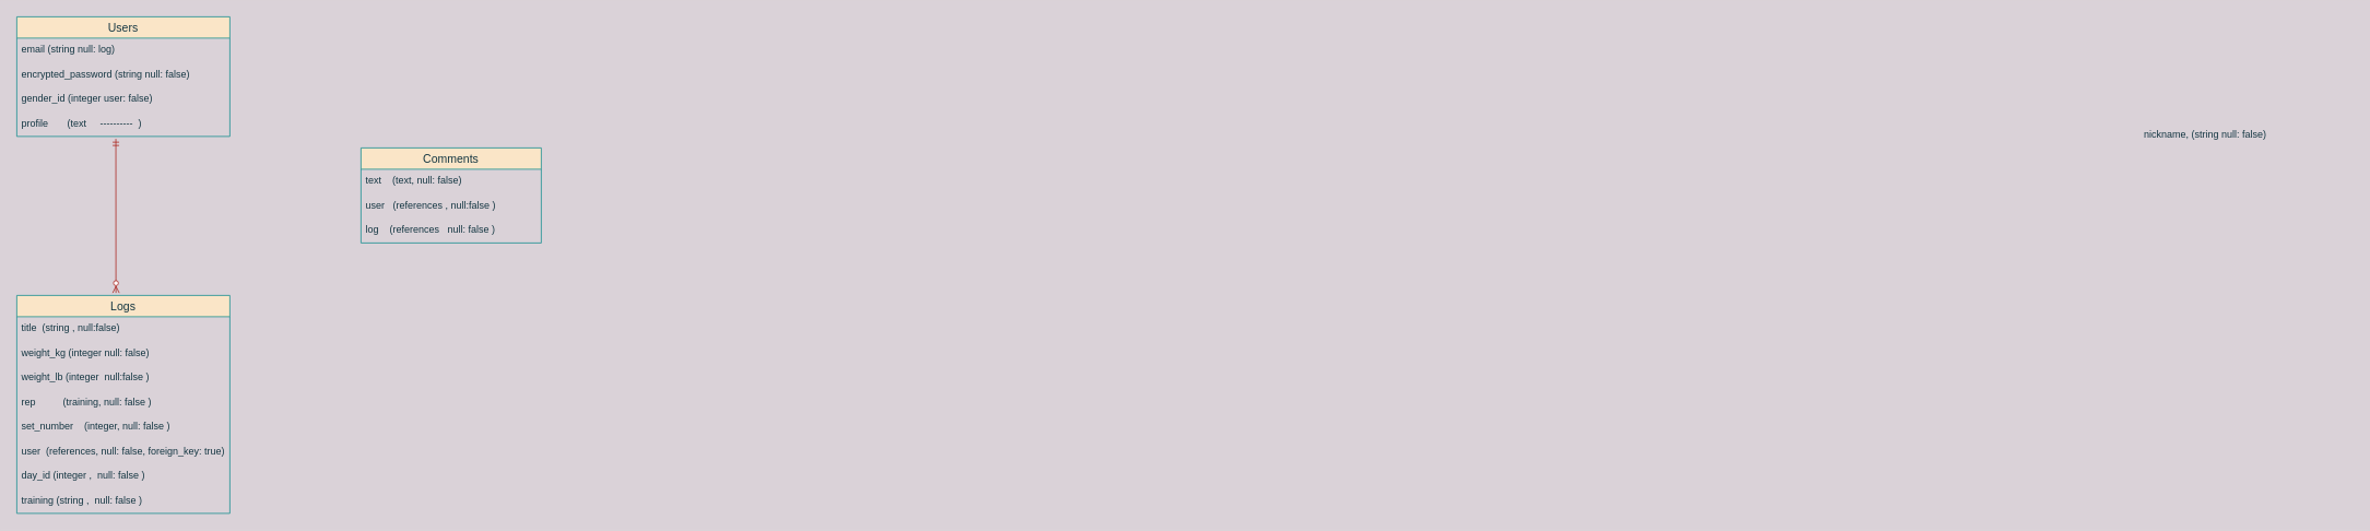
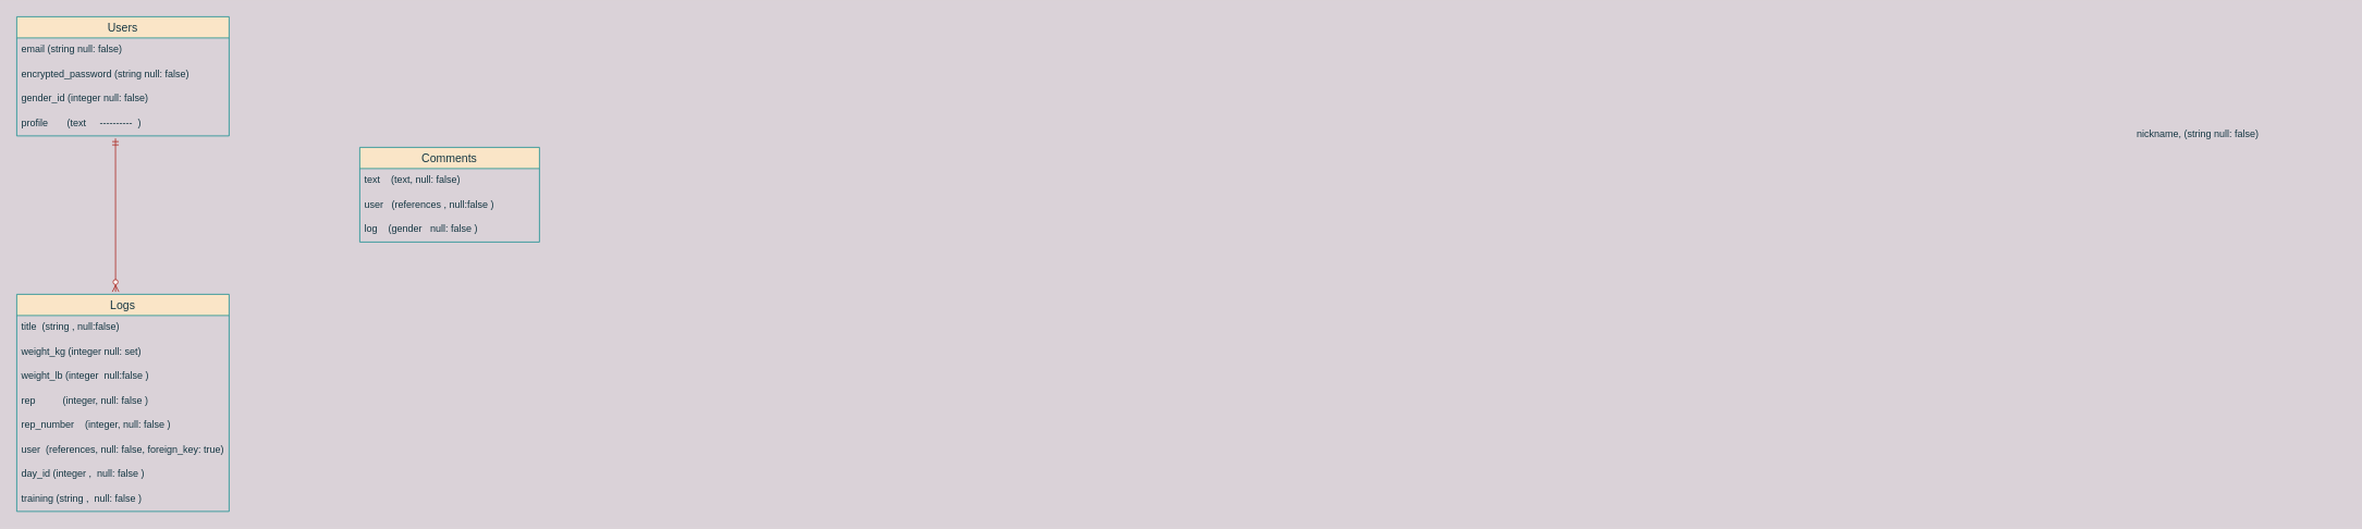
- <mxCell id="3" value="email (string null: log)" style="text;strokeColor=none;fillColor=none;spacingLeft=4;spacingRight=4;overflow=hidden;rotatable=0;points=[[0,0.5],[1,0.5]];portConstraint=eastwest;fontSize=12;fontColor=#143642;" parent="2" vertex="1"><mxGeometry y="26" width="260" height="30" as="geometry" /></mxCell>
+ <mxCell id="3" value="email (string null: false)" style="text;strokeColor=none;fillColor=none;spacingLeft=4;spacingRight=4;overflow=hidden;rotatable=0;points=[[0,0.5],[1,0.5]];portConstraint=eastwest;fontSize=12;fontColor=#143642;" parent="2" vertex="1"><mxGeometry y="26" width="260" height="30" as="geometry" /></mxCell>
- <mxCell id="5" value="gender_id (integer user: false)" style="text;strokeColor=none;fillColor=none;spacingLeft=4;spacingRight=4;overflow=hidden;rotatable=0;points=[[0,0.5],[1,0.5]];portConstraint=eastwest;fontSize=12;fontColor=#143642;" parent="2" vertex="1"><mxGeometry y="86" width="260" height="30" as="geometry" /></mxCell>
+ <mxCell id="5" value="gender_id (integer null: false)" style="text;strokeColor=none;fillColor=none;spacingLeft=4;spacingRight=4;overflow=hidden;rotatable=0;points=[[0,0.5],[1,0.5]];portConstraint=eastwest;fontSize=12;fontColor=#143642;" parent="2" vertex="1"><mxGeometry y="86" width="260" height="30" as="geometry" /></mxCell>
- <mxCell id="19" value="log    (references   null: false )" style="text;strokeColor=none;fillColor=none;spacingLeft=4;spacingRight=4;overflow=hidden;rotatable=0;points=[[0,0.5],[1,0.5]];portConstraint=eastwest;fontSize=12;fontColor=#143642;" parent="16" vertex="1"><mxGeometry y="86" width="220" height="30" as="geometry" /></mxCell>
+ <mxCell id="19" value="log    (gender   null: false )" style="text;strokeColor=none;fillColor=none;spacingLeft=4;spacingRight=4;overflow=hidden;rotatable=0;points=[[0,0.5],[1,0.5]];portConstraint=eastwest;fontSize=12;fontColor=#143642;" parent="16" vertex="1"><mxGeometry y="86" width="220" height="30" as="geometry" /></mxCell>
- <mxCell id="9" value="weight_kg (integer null: false)&#10;" style="text;strokeColor=none;fillColor=none;spacingLeft=4;spacingRight=4;overflow=hidden;rotatable=0;points=[[0,0.5],[1,0.5]];portConstraint=eastwest;fontSize=12;fontColor=#143642;" parent="7" vertex="1"><mxGeometry y="56" width="260" height="30" as="geometry" /></mxCell>
+ <mxCell id="9" value="weight_kg (integer null: set)&#10;" style="text;strokeColor=none;fillColor=none;spacingLeft=4;spacingRight=4;overflow=hidden;rotatable=0;points=[[0,0.5],[1,0.5]];portConstraint=eastwest;fontSize=12;fontColor=#143642;" parent="7" vertex="1"><mxGeometry y="56" width="260" height="30" as="geometry" /></mxCell>
- <mxCell id="11" value="rep          (training, null: false )" style="text;strokeColor=none;fillColor=none;spacingLeft=4;spacingRight=4;overflow=hidden;rotatable=0;points=[[0,0.5],[1,0.5]];portConstraint=eastwest;fontSize=12;fontColor=#143642;" parent="7" vertex="1"><mxGeometry y="116" width="260" height="30" as="geometry" /></mxCell>
+ <mxCell id="11" value="rep          (integer, null: false )" style="text;strokeColor=none;fillColor=none;spacingLeft=4;spacingRight=4;overflow=hidden;rotatable=0;points=[[0,0.5],[1,0.5]];portConstraint=eastwest;fontSize=12;fontColor=#143642;" parent="7" vertex="1"><mxGeometry y="116" width="260" height="30" as="geometry" /></mxCell>
- <mxCell id="12" value="set_number    (integer, null: false )" style="text;strokeColor=none;fillColor=none;spacingLeft=4;spacingRight=4;overflow=hidden;rotatable=0;points=[[0,0.5],[1,0.5]];portConstraint=eastwest;fontSize=12;fontColor=#143642;" parent="7" vertex="1"><mxGeometry y="146" width="260" height="30" as="geometry" /></mxCell>
+ <mxCell id="12" value="rep_number    (integer, null: false )" style="text;strokeColor=none;fillColor=none;spacingLeft=4;spacingRight=4;overflow=hidden;rotatable=0;points=[[0,0.5],[1,0.5]];portConstraint=eastwest;fontSize=12;fontColor=#143642;" parent="7" vertex="1"><mxGeometry y="146" width="260" height="30" as="geometry" /></mxCell>
